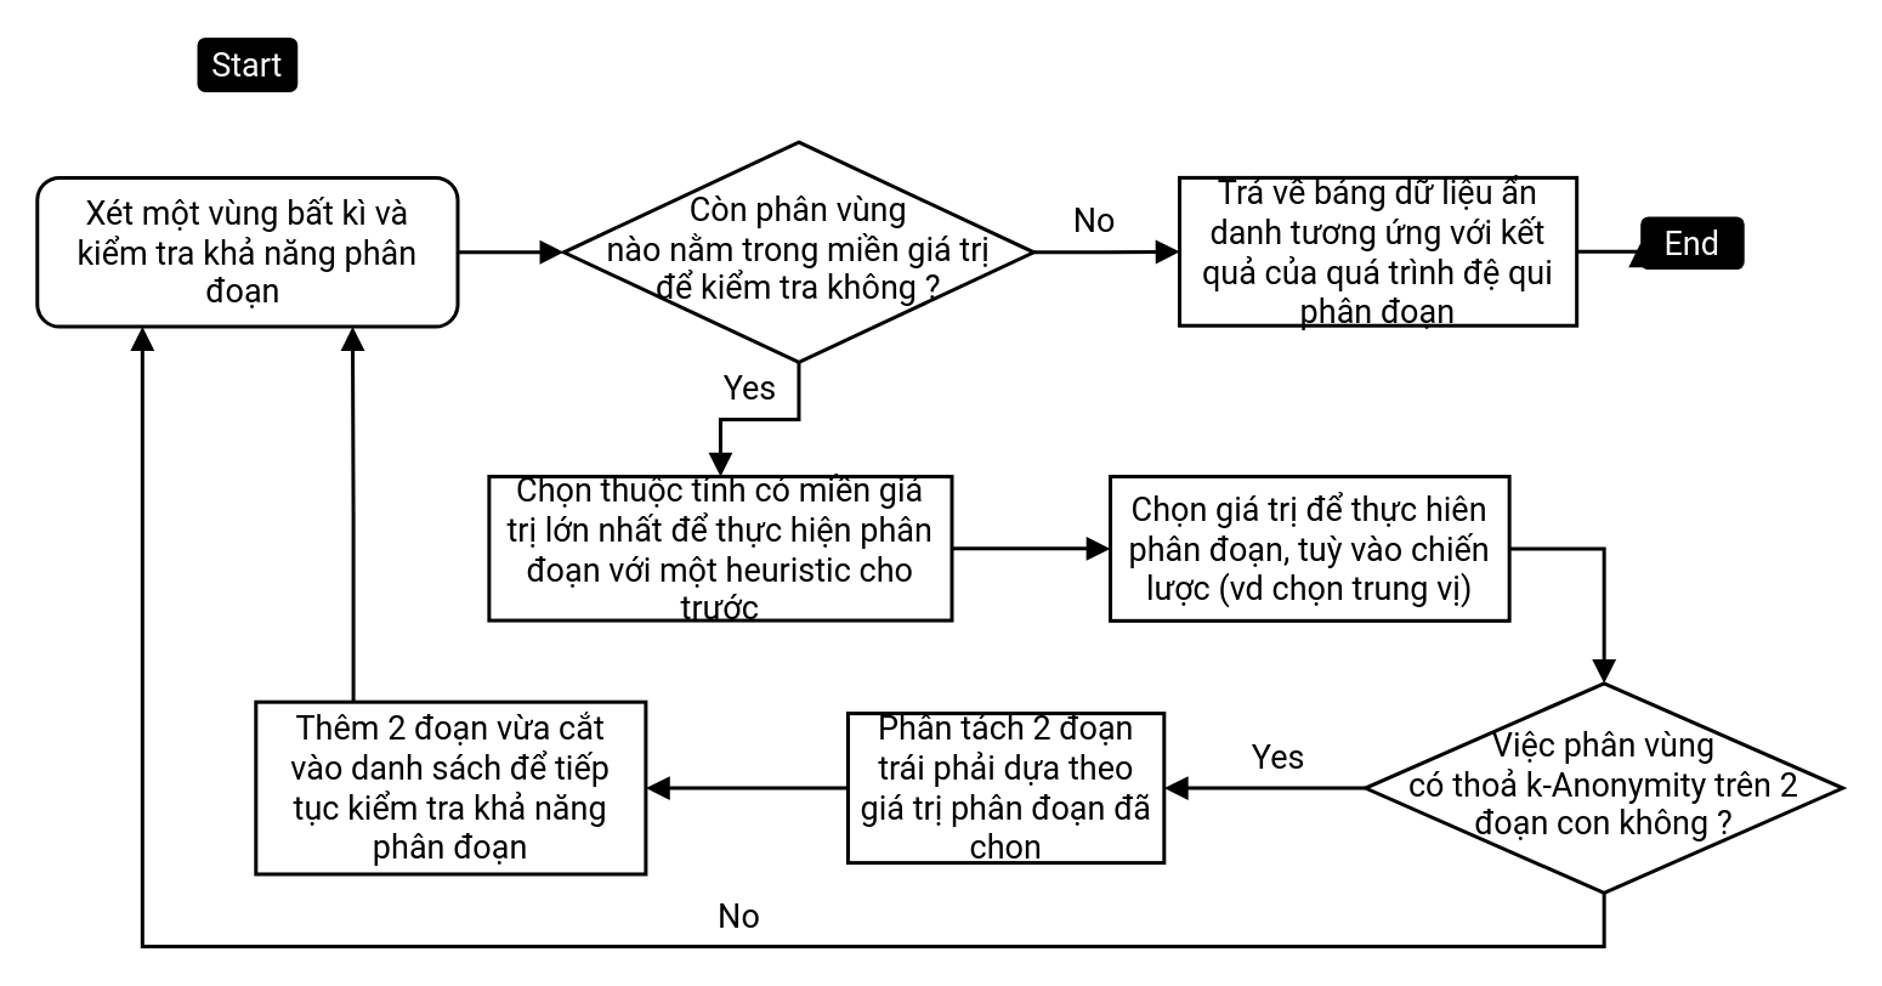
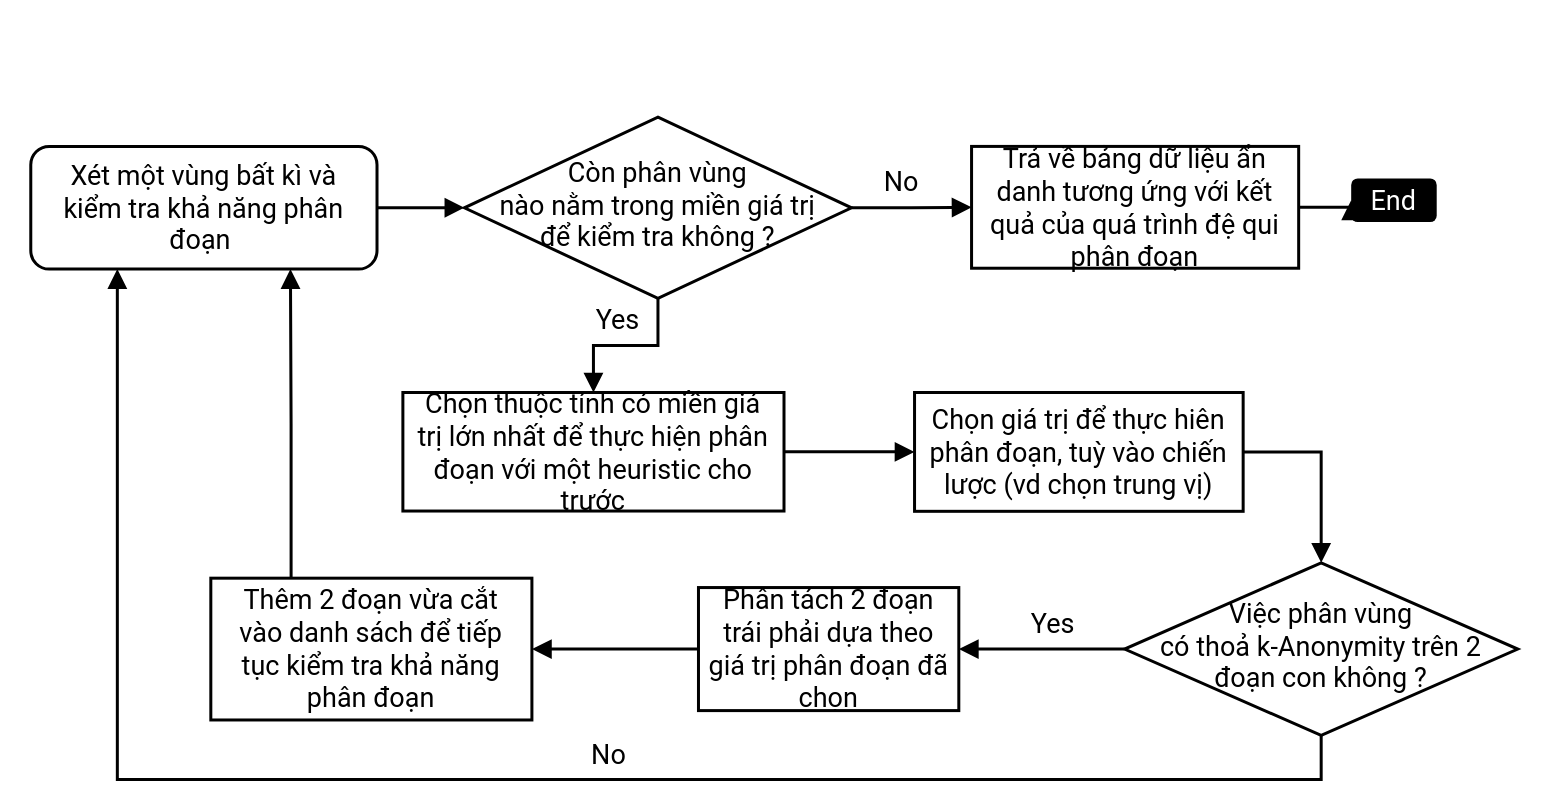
- <mxCell id="5" value="Start" style="rounded=1;whiteSpace=wrap;html=1;fontSize=18;glass=0;strokeWidth=1;shadow=0;fontColor=#FFFFFF;perimeterSpacing=0;fontFamily=roboto;fontSource=https%3A%2F%2Ffonts.googleapis.com%2Fcss2%3Ffamily%3DRoboto%26display%3Dswap;strokeColor=none;fillColor=#000000;" parent="1" vertex="1"><mxGeometry x="107.82" y="20" width="55.13" height="30" as="geometry" /></mxCell>
